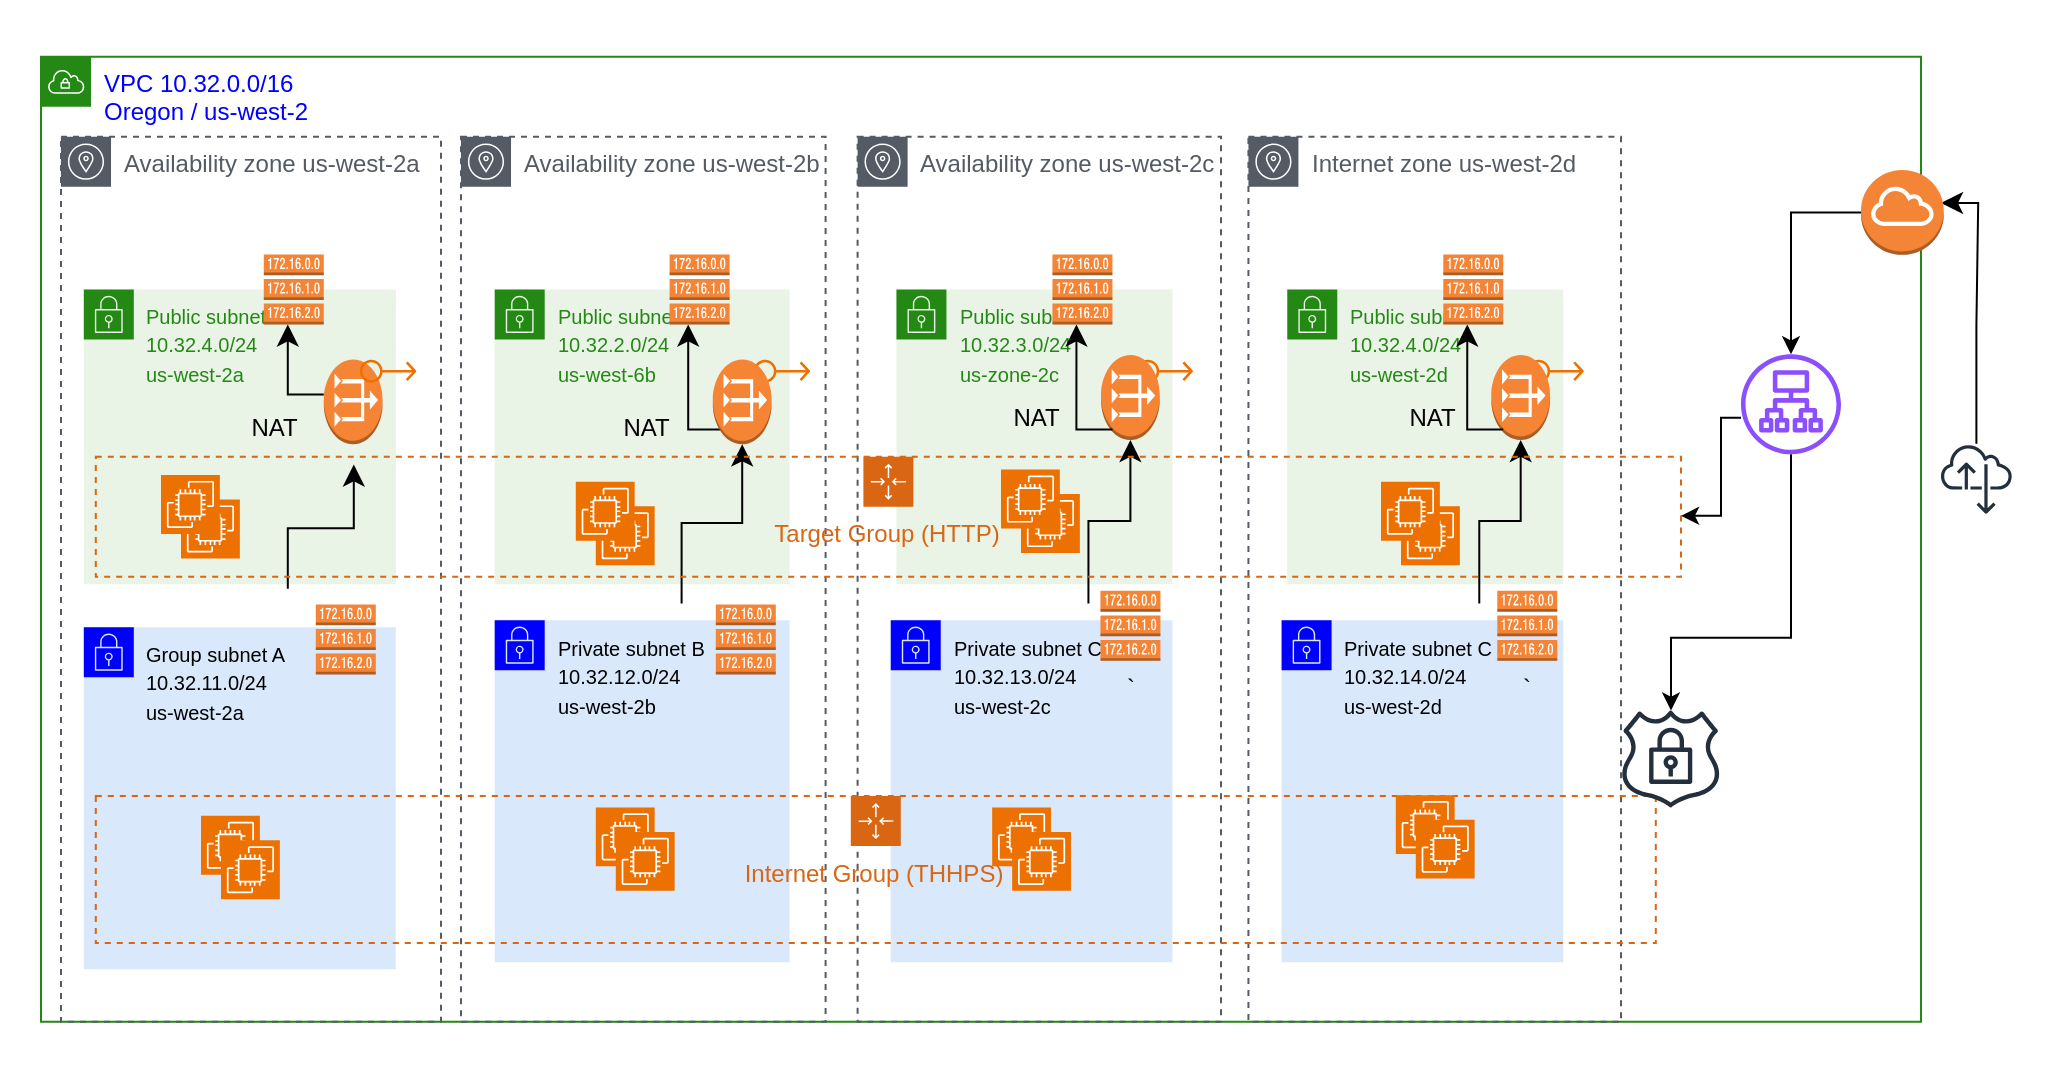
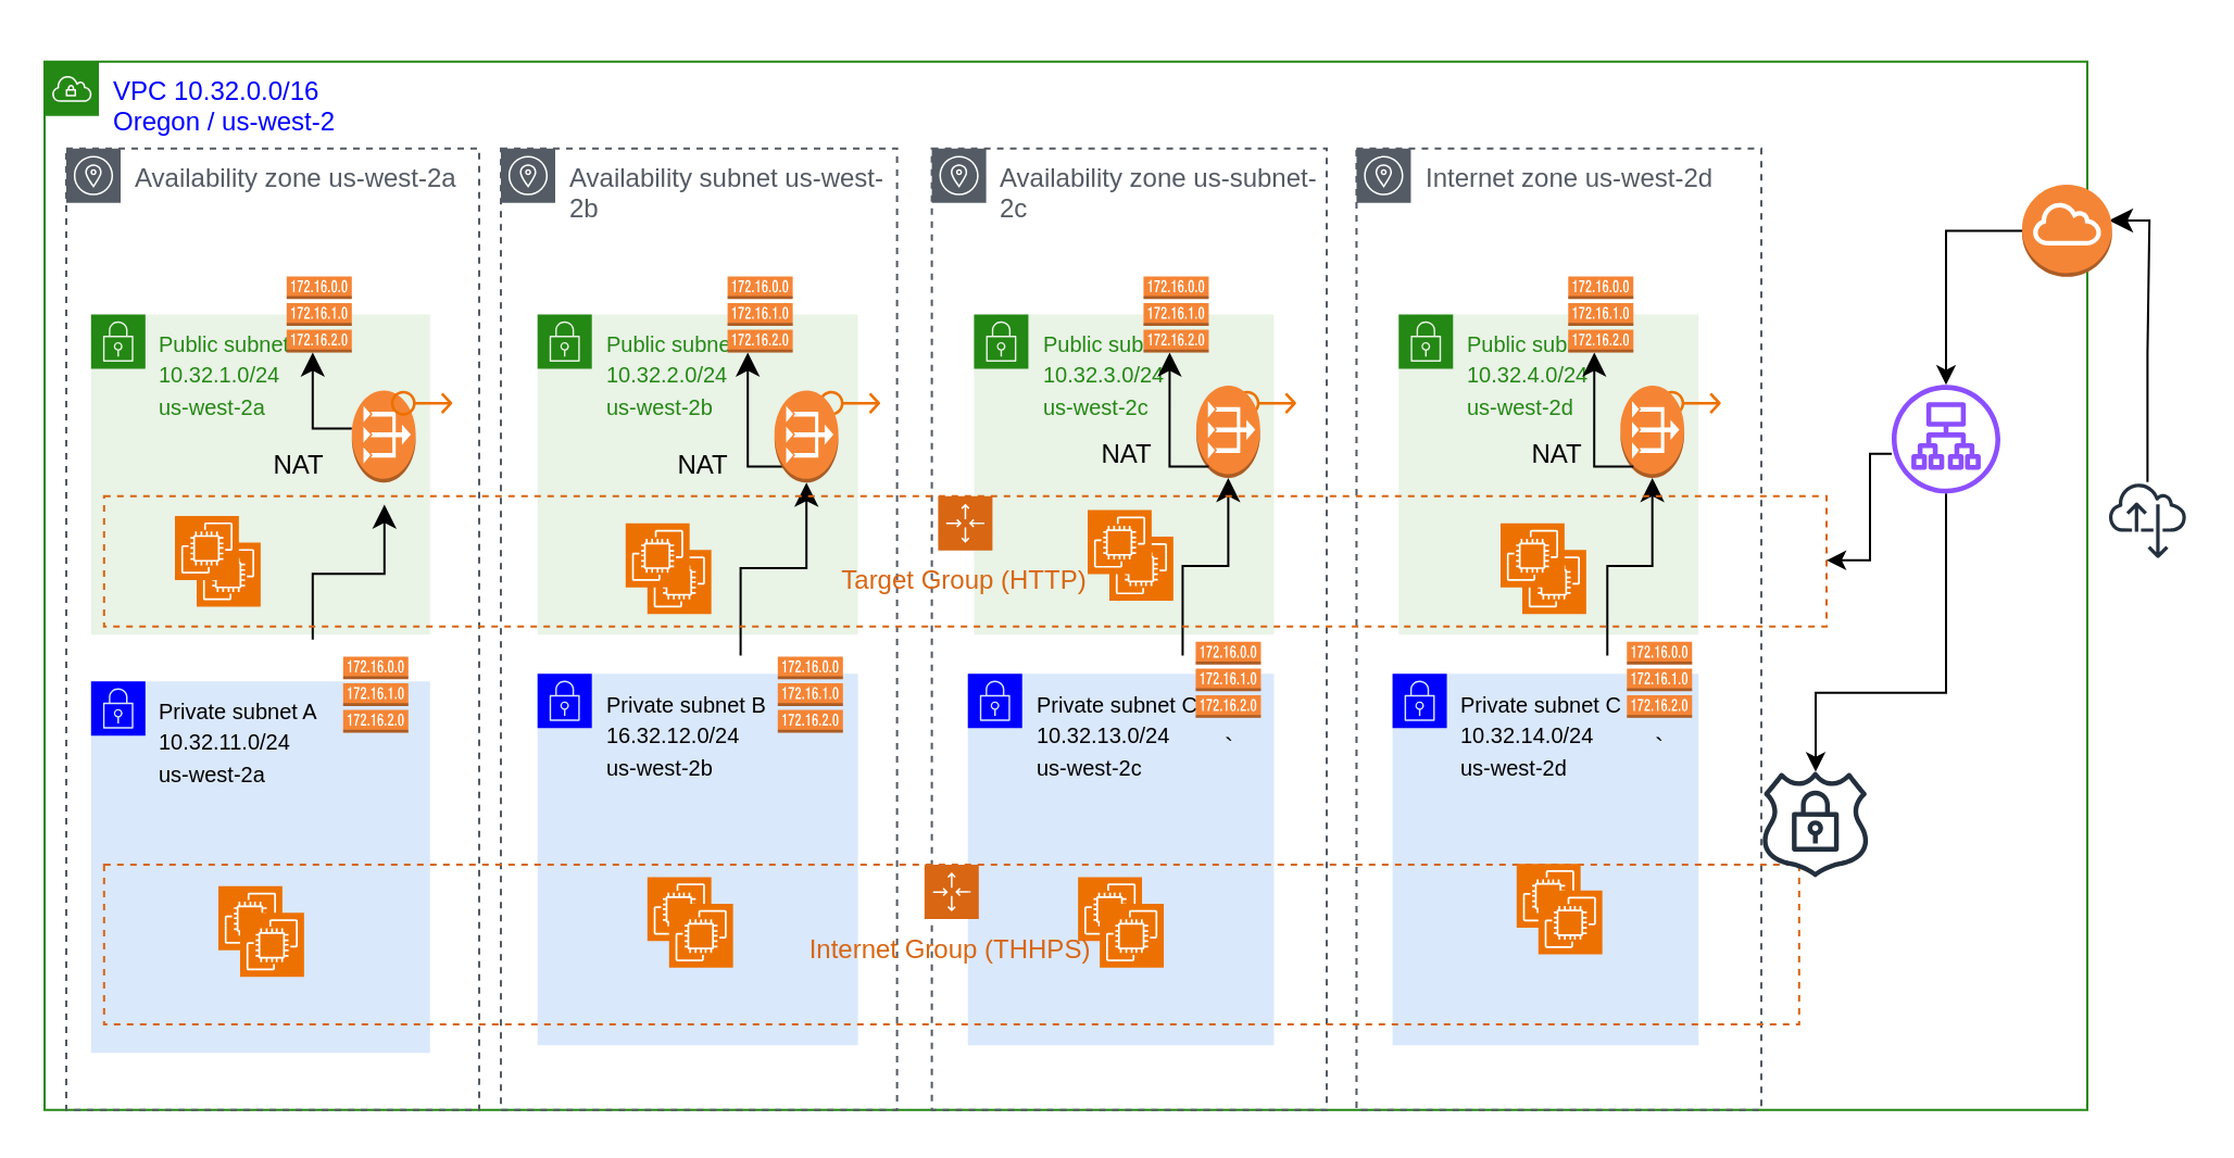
- <mxCell id="7" value="Availability zone us-west-2b" style="sketch=0;outlineConnect=0;gradientColor=none;html=1;whiteSpace=wrap;fontSize=12;fontStyle=0;shape=mxgraph.aws4.group;grIcon=mxgraph.aws4.group_availability_zone;strokeColor=#545B64;fillColor=none;verticalAlign=top;align=left;spacingLeft=30;fontColor=#545B64;dashed=1;" parent="3" vertex="1"><mxGeometry x="210" y="40" width="182.3" height="442.56" as="geometry" /></mxCell>
+ <mxCell id="7" value="Availability subnet us-west-2b" style="sketch=0;outlineConnect=0;gradientColor=none;html=1;whiteSpace=wrap;fontSize=12;fontStyle=0;shape=mxgraph.aws4.group;grIcon=mxgraph.aws4.group_availability_zone;strokeColor=#545B64;fillColor=none;verticalAlign=top;align=left;spacingLeft=30;fontColor=#545B64;dashed=1;" parent="3" vertex="1"><mxGeometry x="210" y="40" width="182.3" height="442.56" as="geometry" /></mxCell>
- <mxCell id="5" value="Availability zone us-west-2c" style="sketch=0;outlineConnect=0;gradientColor=none;html=1;whiteSpace=wrap;fontSize=12;fontStyle=0;shape=mxgraph.aws4.group;grIcon=mxgraph.aws4.group_availability_zone;strokeColor=#545B64;fillColor=none;verticalAlign=top;align=left;spacingLeft=30;fontColor=#545B64;dashed=1;" parent="3" vertex="1"><mxGeometry x="408.3" y="40" width="181.7" height="442.56" as="geometry" /></mxCell>
+ <mxCell id="5" value="Availability zone us-subnet-2c" style="sketch=0;outlineConnect=0;gradientColor=none;html=1;whiteSpace=wrap;fontSize=12;fontStyle=0;shape=mxgraph.aws4.group;grIcon=mxgraph.aws4.group_availability_zone;strokeColor=#545B64;fillColor=none;verticalAlign=top;align=left;spacingLeft=30;fontColor=#545B64;dashed=1;" parent="3" vertex="1"><mxGeometry x="408.3" y="40" width="181.7" height="442.56" as="geometry" /></mxCell>
- <mxCell id="8" value="&lt;font style=&quot;font-size: 10px;&quot;&gt;Public subnet A&lt;br&gt;10.32.4.0/24&lt;br&gt;us-west-2a&lt;/font&gt;" style="points=[[0,0],[0.25,0],[0.5,0],[0.75,0],[1,0],[1,0.25],[1,0.5],[1,0.75],[1,1],[0.75,1],[0.5,1],[0.25,1],[0,1],[0,0.75],[0,0.5],[0,0.25]];outlineConnect=0;gradientColor=none;html=1;whiteSpace=wrap;fontSize=12;fontStyle=0;container=1;pointerEvents=0;collapsible=0;recursiveResize=0;shape=mxgraph.aws4.group;grIcon=mxgraph.aws4.group_security_group;grStroke=0;strokeColor=#248814;fillColor=#E9F3E6;verticalAlign=top;align=left;spacingLeft=30;fontColor=#248814;dashed=0;" parent="3" vertex="1"><mxGeometry x="21.4" y="116.366" width="156" height="147.438" as="geometry" /></mxCell>
+ <mxCell id="8" value="&lt;font style=&quot;font-size: 10px;&quot;&gt;Public subnet A&lt;br&gt;10.32.1.0/24&lt;br&gt;us-west-2a&lt;/font&gt;" style="points=[[0,0],[0.25,0],[0.5,0],[0.75,0],[1,0],[1,0.25],[1,0.5],[1,0.75],[1,1],[0.75,1],[0.5,1],[0.25,1],[0,1],[0,0.75],[0,0.5],[0,0.25]];outlineConnect=0;gradientColor=none;html=1;whiteSpace=wrap;fontSize=12;fontStyle=0;container=1;pointerEvents=0;collapsible=0;recursiveResize=0;shape=mxgraph.aws4.group;grIcon=mxgraph.aws4.group_security_group;grStroke=0;strokeColor=#248814;fillColor=#E9F3E6;verticalAlign=top;align=left;spacingLeft=30;fontColor=#248814;dashed=0;" parent="3" vertex="1"><mxGeometry x="21.4" y="116.366" width="156" height="147.438" as="geometry" /></mxCell>
- <mxCell id="12" value="&lt;font style=&quot;font-size: 10px;&quot;&gt;Public subnet B&lt;br&gt;10.32.2.0/24&lt;br&gt;us-west-6b&lt;/font&gt;" style="points=[[0,0],[0.25,0],[0.5,0],[0.75,0],[1,0],[1,0.25],[1,0.5],[1,0.75],[1,1],[0.75,1],[0.5,1],[0.25,1],[0,1],[0,0.75],[0,0.5],[0,0.25]];outlineConnect=0;gradientColor=none;html=1;whiteSpace=wrap;fontSize=12;fontStyle=0;container=1;pointerEvents=0;collapsible=0;recursiveResize=0;shape=mxgraph.aws4.group;grIcon=mxgraph.aws4.group_security_group;grStroke=0;strokeColor=#248814;fillColor=#E9F3E6;verticalAlign=top;align=left;spacingLeft=30;fontColor=#248814;dashed=0;" parent="3" vertex="1"><mxGeometry x="226.85" y="116.366" width="147.45" height="147.438" as="geometry" /></mxCell>
+ <mxCell id="12" value="&lt;font style=&quot;font-size: 10px;&quot;&gt;Public subnet B&lt;br&gt;10.32.2.0/24&lt;br&gt;us-west-2b&lt;/font&gt;" style="points=[[0,0],[0.25,0],[0.5,0],[0.75,0],[1,0],[1,0.25],[1,0.5],[1,0.75],[1,1],[0.75,1],[0.5,1],[0.25,1],[0,1],[0,0.75],[0,0.5],[0,0.25]];outlineConnect=0;gradientColor=none;html=1;whiteSpace=wrap;fontSize=12;fontStyle=0;container=1;pointerEvents=0;collapsible=0;recursiveResize=0;shape=mxgraph.aws4.group;grIcon=mxgraph.aws4.group_security_group;grStroke=0;strokeColor=#248814;fillColor=#E9F3E6;verticalAlign=top;align=left;spacingLeft=30;fontColor=#248814;dashed=0;" parent="3" vertex="1"><mxGeometry x="226.85" y="116.366" width="147.45" height="147.438" as="geometry" /></mxCell>
- <mxCell id="21" value="&lt;font style=&quot;font-size: 10px;&quot;&gt;Public subnet B&lt;br&gt;10.32.3.0/24&lt;br&gt;us-zone-2c&lt;/font&gt;" style="points=[[0,0],[0.25,0],[0.5,0],[0.75,0],[1,0],[1,0.25],[1,0.5],[1,0.75],[1,1],[0.75,1],[0.5,1],[0.25,1],[0,1],[0,0.75],[0,0.5],[0,0.25]];outlineConnect=0;gradientColor=none;html=1;whiteSpace=wrap;fontSize=12;fontStyle=0;container=1;pointerEvents=0;collapsible=0;recursiveResize=0;shape=mxgraph.aws4.group;grIcon=mxgraph.aws4.group_security_group;grStroke=0;strokeColor=#248814;fillColor=#E9F3E6;verticalAlign=top;align=left;spacingLeft=30;fontColor=#248814;dashed=0;" parent="3" vertex="1"><mxGeometry x="427.72" y="116.366" width="138" height="147.438" as="geometry" /></mxCell>
+ <mxCell id="21" value="&lt;font style=&quot;font-size: 10px;&quot;&gt;Public subnet B&lt;br&gt;10.32.3.0/24&lt;br&gt;us-west-2c&lt;/font&gt;" style="points=[[0,0],[0.25,0],[0.5,0],[0.75,0],[1,0],[1,0.25],[1,0.5],[1,0.75],[1,1],[0.75,1],[0.5,1],[0.25,1],[0,1],[0,0.75],[0,0.5],[0,0.25]];outlineConnect=0;gradientColor=none;html=1;whiteSpace=wrap;fontSize=12;fontStyle=0;container=1;pointerEvents=0;collapsible=0;recursiveResize=0;shape=mxgraph.aws4.group;grIcon=mxgraph.aws4.group_security_group;grStroke=0;strokeColor=#248814;fillColor=#E9F3E6;verticalAlign=top;align=left;spacingLeft=30;fontColor=#248814;dashed=0;" parent="3" vertex="1"><mxGeometry x="427.72" y="116.366" width="138" height="147.438" as="geometry" /></mxCell>
- <mxCell id="18" value="&lt;font style=&quot;font-size: 10px;&quot;&gt;Private subnet B&lt;br&gt;10.32.12.0/24&lt;br&gt;us-west-2b&lt;/font&gt;" style="points=[[0,0],[0.25,0],[0.5,0],[0.75,0],[1,0],[1,0.25],[1,0.5],[1,0.75],[1,1],[0.75,1],[0.5,1],[0.25,1],[0,1],[0,0.75],[0,0.5],[0,0.25]];outlineConnect=0;html=1;whiteSpace=wrap;fontSize=12;fontStyle=0;container=1;pointerEvents=0;collapsible=0;recursiveResize=0;shape=mxgraph.aws4.group;grIcon=mxgraph.aws4.group_security_group;grStroke=0;strokeColor=#0000FF;fillColor=#dae8fc;verticalAlign=top;align=left;spacingLeft=30;dashed=0;" parent="3" vertex="1"><mxGeometry x="226.85" y="281.741" width="147.45" height="171.063" as="geometry" /></mxCell>
+ <mxCell id="18" value="&lt;font style=&quot;font-size: 10px;&quot;&gt;Private subnet B&lt;br&gt;16.32.12.0/24&lt;br&gt;us-west-2b&lt;/font&gt;" style="points=[[0,0],[0.25,0],[0.5,0],[0.75,0],[1,0],[1,0.25],[1,0.5],[1,0.75],[1,1],[0.75,1],[0.5,1],[0.25,1],[0,1],[0,0.75],[0,0.5],[0,0.25]];outlineConnect=0;html=1;whiteSpace=wrap;fontSize=12;fontStyle=0;container=1;pointerEvents=0;collapsible=0;recursiveResize=0;shape=mxgraph.aws4.group;grIcon=mxgraph.aws4.group_security_group;grStroke=0;strokeColor=#0000FF;fillColor=#dae8fc;verticalAlign=top;align=left;spacingLeft=30;dashed=0;" parent="3" vertex="1"><mxGeometry x="226.85" y="281.741" width="147.45" height="171.063" as="geometry" /></mxCell>
- <mxCell id="17" value="&lt;font style=&quot;font-size: 10px;&quot;&gt;Group subnet A&lt;br&gt;10.32.11.0/24&lt;br&gt;us-west-2a&lt;/font&gt;" style="points=[[0,0],[0.25,0],[0.5,0],[0.75,0],[1,0],[1,0.25],[1,0.5],[1,0.75],[1,1],[0.75,1],[0.5,1],[0.25,1],[0,1],[0,0.75],[0,0.5],[0,0.25]];outlineConnect=0;html=1;whiteSpace=wrap;fontSize=12;fontStyle=0;container=1;pointerEvents=0;collapsible=0;recursiveResize=0;shape=mxgraph.aws4.group;grIcon=mxgraph.aws4.group_security_group;grStroke=0;strokeColor=#0000FF;fillColor=#dae8fc;verticalAlign=top;align=left;spacingLeft=30;dashed=0;" parent="3" vertex="1"><mxGeometry x="21.4" y="285.241" width="156" height="171.063" as="geometry" /></mxCell>
+ <mxCell id="17" value="&lt;font style=&quot;font-size: 10px;&quot;&gt;Private subnet A&lt;br&gt;10.32.11.0/24&lt;br&gt;us-west-2a&lt;/font&gt;" style="points=[[0,0],[0.25,0],[0.5,0],[0.75,0],[1,0],[1,0.25],[1,0.5],[1,0.75],[1,1],[0.75,1],[0.5,1],[0.25,1],[0,1],[0,0.75],[0,0.5],[0,0.25]];outlineConnect=0;html=1;whiteSpace=wrap;fontSize=12;fontStyle=0;container=1;pointerEvents=0;collapsible=0;recursiveResize=0;shape=mxgraph.aws4.group;grIcon=mxgraph.aws4.group_security_group;grStroke=0;strokeColor=#0000FF;fillColor=#dae8fc;verticalAlign=top;align=left;spacingLeft=30;dashed=0;" parent="3" vertex="1"><mxGeometry x="21.4" y="285.241" width="156" height="171.063" as="geometry" /></mxCell>
